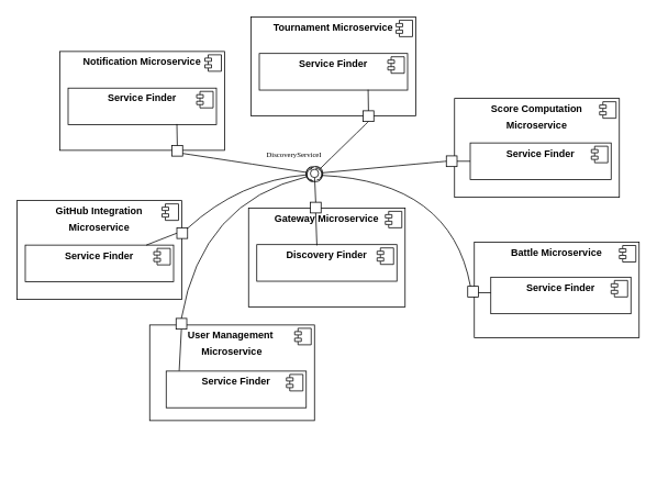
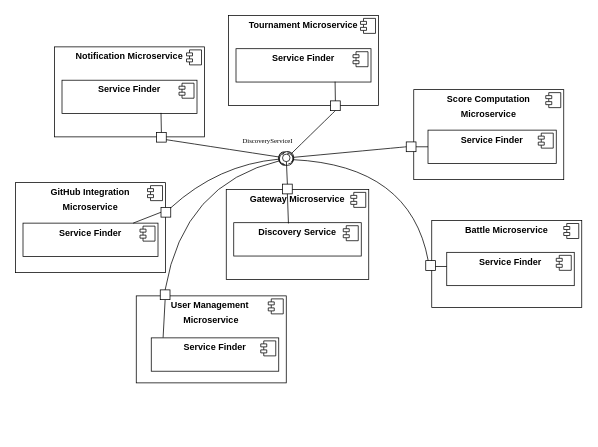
- <mxCell id="5" value="&lt;p style=&quot;margin:0px;margin-top:6px;text-align:center;&quot;&gt;&lt;b&gt;Discovery Finder&lt;/b&gt;&lt;/p&gt;" style="align=left;overflow=fill;html=1;dropTarget=0;whiteSpace=wrap;" parent="2" vertex="1"><mxGeometry x="10" y="44.444" width="170" height="44.444" as="geometry" /></mxCell>
+ <mxCell id="5" value="&lt;p style=&quot;margin:0px;margin-top:6px;text-align:center;&quot;&gt;&lt;b&gt;Discovery Service&lt;/b&gt;&lt;/p&gt;" style="align=left;overflow=fill;html=1;dropTarget=0;whiteSpace=wrap;" parent="2" vertex="1"><mxGeometry x="10" y="44.444" width="170" height="44.444" as="geometry" /></mxCell>
